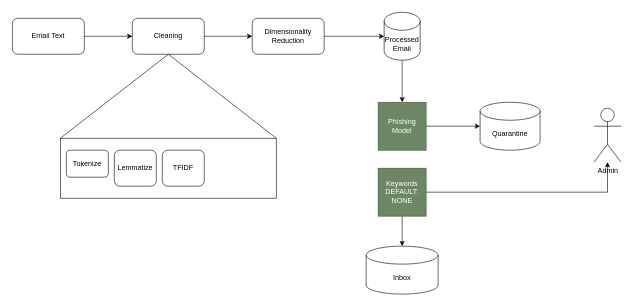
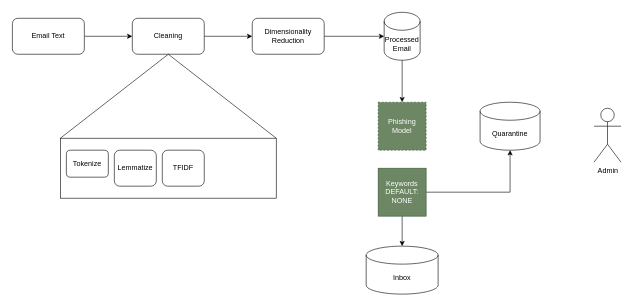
- <mxCell id="14" value="Phishing&lt;br&gt;Model" style="whiteSpace=wrap;html=1;aspect=fixed;fillColor=#6d8764;fontColor=#ffffff;strokeColor=#3A5431;" vertex="1" parent="1"><mxGeometry x="630" y="170" width="80" height="80" as="geometry" /></mxCell>
+ <mxCell id="14" value="Phishing&lt;br&gt;Model" style="whiteSpace=wrap;html=1;aspect=fixed;fillColor=#6d8764;fontColor=#ffffff;strokeColor=#3A5431;dashed=1;" vertex="1" parent="1"><mxGeometry x="630" y="170" width="80" height="80" as="geometry" /></mxCell>
- <mxCell id="13" style="edgeStyle=orthogonalEdgeStyle;rounded=0;orthogonalLoop=1;jettySize=auto;html=1;exitX=1;exitY=0.5;exitDx=0;exitDy=0;entryX=0;entryY=0.5;entryDx=0;entryDy=0;entryPerimeter=0;" edge="1" parent="1" source="14" target="15"><mxGeometry relative="1" as="geometry" /></mxCell>
- <mxCell id="17" style="edgeStyle=orthogonalEdgeStyle;rounded=0;orthogonalLoop=1;jettySize=auto;html=1;exitX=1;exitY=0.5;exitDx=0;exitDy=0;" edge="1" parent="1" source="19" target="23"><mxGeometry relative="1" as="geometry" /></mxCell>
+ <mxCell id="17" style="edgeStyle=orthogonalEdgeStyle;rounded=0;orthogonalLoop=1;jettySize=auto;html=1;exitX=1;exitY=0.5;exitDx=0;exitDy=0;entryX=0.5;entryY=1;entryDx=0;entryDy=0;entryPerimeter=0;" edge="1" parent="1" source="19" target="15"><mxGeometry relative="1" as="geometry" /></mxCell>
